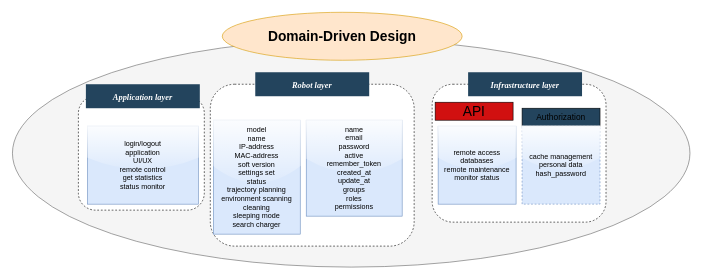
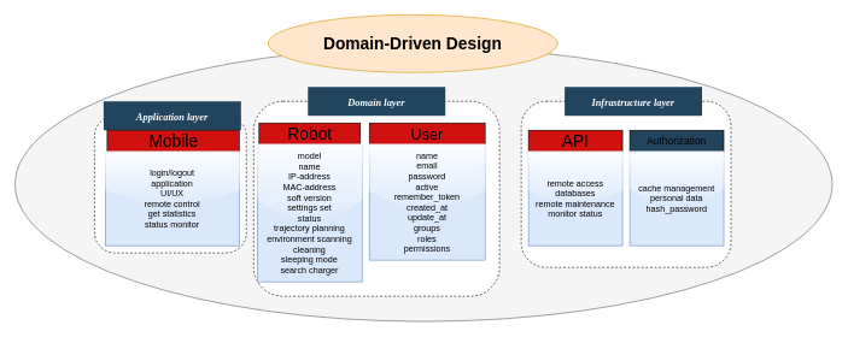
- <mxCell id="9" value="Robot layer" style="rounded=1;fillColor=#23445D;gradientColor=none;strokeColor=none;fontColor=#FFFFFF;fontStyle=3;fontFamily=Tahoma;fontSize=14;arcSize=0;glass=0;shadow=0;" vertex="1" parent="1"><mxGeometry x="425" y="120" width="190" height="40" as="geometry" /></mxCell>
+ <mxCell id="9" value="Domain layer" style="rounded=1;fillColor=#23445D;gradientColor=none;strokeColor=none;fontColor=#FFFFFF;fontStyle=3;fontFamily=Tahoma;fontSize=14;arcSize=0;glass=0;shadow=0;" vertex="1" parent="1"><mxGeometry x="425" y="120" width="190" height="40" as="geometry" /></mxCell>
+ <mxCell id="10" value="&lt;font style=&quot;font-size: 23px;&quot;&gt;Robot&lt;/font&gt;" style="rounded=0;whiteSpace=wrap;html=1;fillColor=#d11010;" vertex="1" parent="1"><mxGeometry x="357.5" y="170" width="140" height="30" as="geometry" /></mxCell>
+ <mxCell id="11" value="&lt;font style=&quot;font-size: 21px;&quot;&gt;User&lt;/font&gt;" style="rounded=0;whiteSpace=wrap;html=1;fillColor=#d11010;" vertex="1" parent="1"><mxGeometry x="510" y="170" width="160" height="30" as="geometry" /></mxCell>
- <mxCell id="16" value="&lt;font style=&quot;font-size: 23px;&quot;&gt;API&lt;/font&gt;" style="rounded=0;whiteSpace=wrap;html=1;fillColor=#d11010;" vertex="1" parent="1"><mxGeometry x="725" y="170" width="130" height="30" as="geometry" /></mxCell>
+ <mxCell id="16" value="&lt;font style=&quot;font-size: 23px;&quot;&gt;API&lt;/font&gt;" style="rounded=0;whiteSpace=wrap;html=1;fillColor=#d11010;" vertex="1" parent="1"><mxGeometry x="730" y="180" width="130" height="30" as="geometry" /></mxCell>
+ <mxCell id="7" value="&lt;font style=&quot;font-size: 23px;&quot;&gt;Mobile&lt;/font&gt;" style="rounded=0;whiteSpace=wrap;html=1;fillColor=#d11010;" parent="1" vertex="1"><mxGeometry x="147.5" y="180" width="182.5" height="30" as="geometry" /></mxCell>
- <mxCell id="19" value="cache management&lt;br&gt;personal data&lt;br&gt;hash_password" style="whiteSpace=wrap;html=1;aspect=fixed;fillColor=#dae8fc;strokeColor=#6c8ebf;glass=1;dashed=1;" vertex="1" parent="1"><mxGeometry x="870" y="210" width="130" height="130" as="geometry" /></mxCell>
+ <mxCell id="19" value="cache management&lt;br&gt;personal data&lt;br&gt;hash_password" style="whiteSpace=wrap;html=1;aspect=fixed;fillColor=#dae8fc;strokeColor=#6c8ebf;glass=1;" vertex="1" parent="1"><mxGeometry x="870" y="210" width="130" height="130" as="geometry" /></mxCell>
